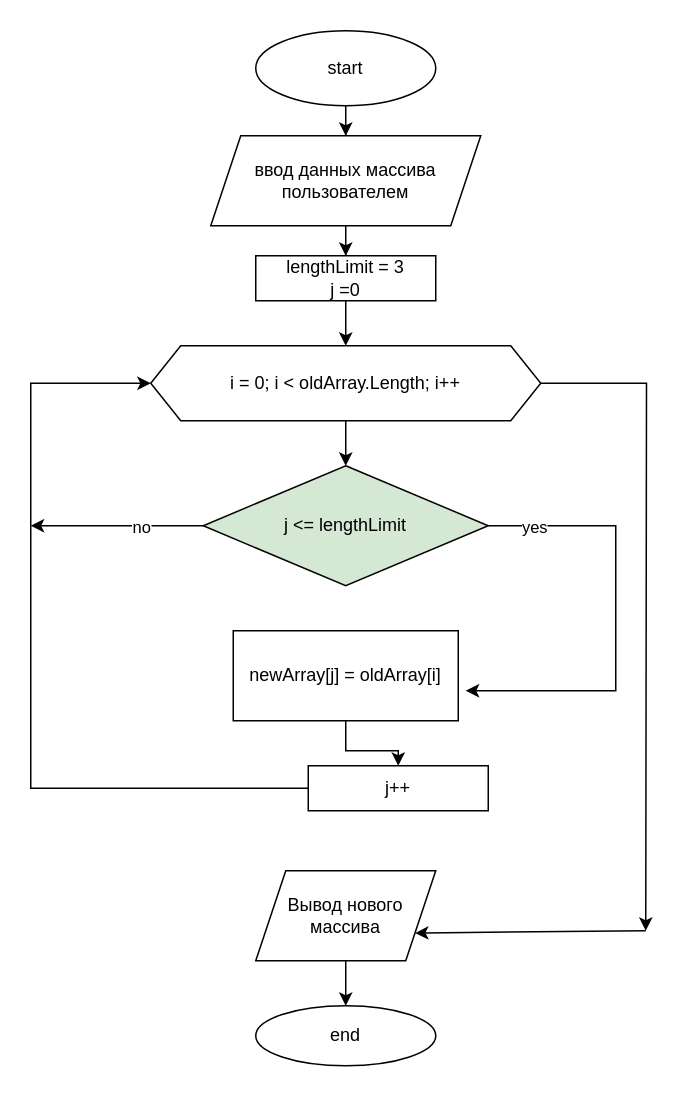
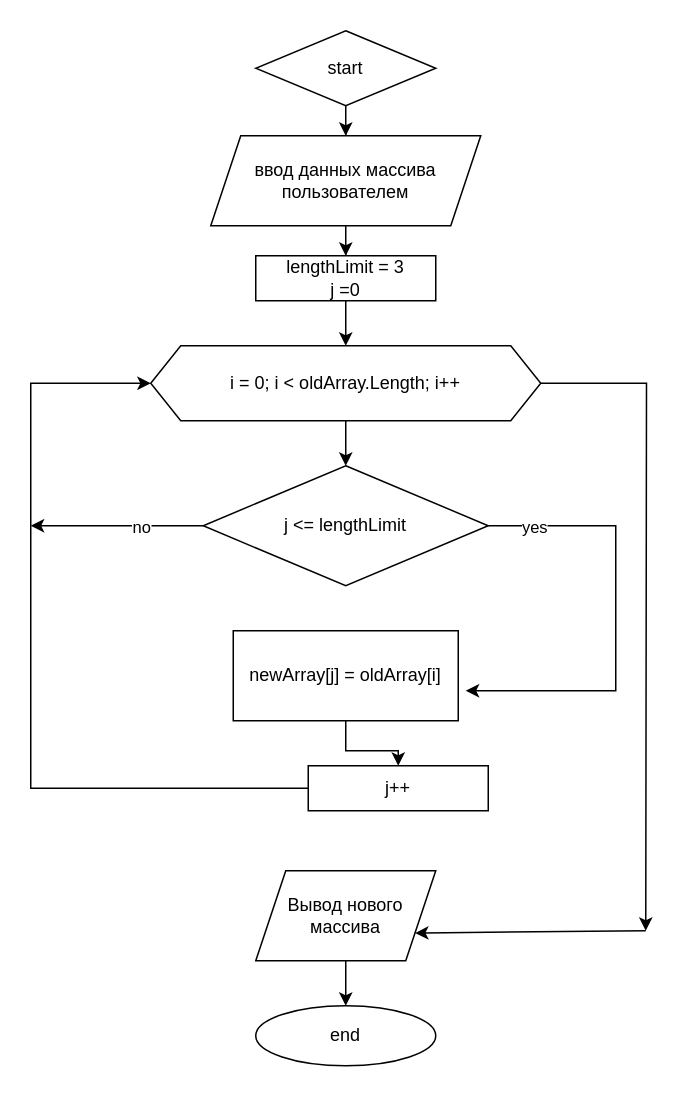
- <mxCell id="3" value="start" style="ellipse;whiteSpace=wrap;html=1;" vertex="1" parent="1"><mxGeometry x="170" y="20" width="120" height="50" as="geometry" /></mxCell>
+ <mxCell id="3" value="start" style="rhombus;whiteSpace=wrap;html=1;" vertex="1" parent="1"><mxGeometry x="170" y="20" width="120" height="50" as="geometry" /></mxCell>
- <mxCell id="12" value="j &amp;lt;= lengthLimit" style="rhombus;whiteSpace=wrap;html=1;fillColor=#d5e8d4;" vertex="1" parent="1"><mxGeometry x="135" y="310" width="190" height="80" as="geometry" /></mxCell>
+ <mxCell id="12" value="j &amp;lt;= lengthLimit" style="rhombus;whiteSpace=wrap;html=1;" vertex="1" parent="1"><mxGeometry x="135" y="310" width="190" height="80" as="geometry" /></mxCell>
